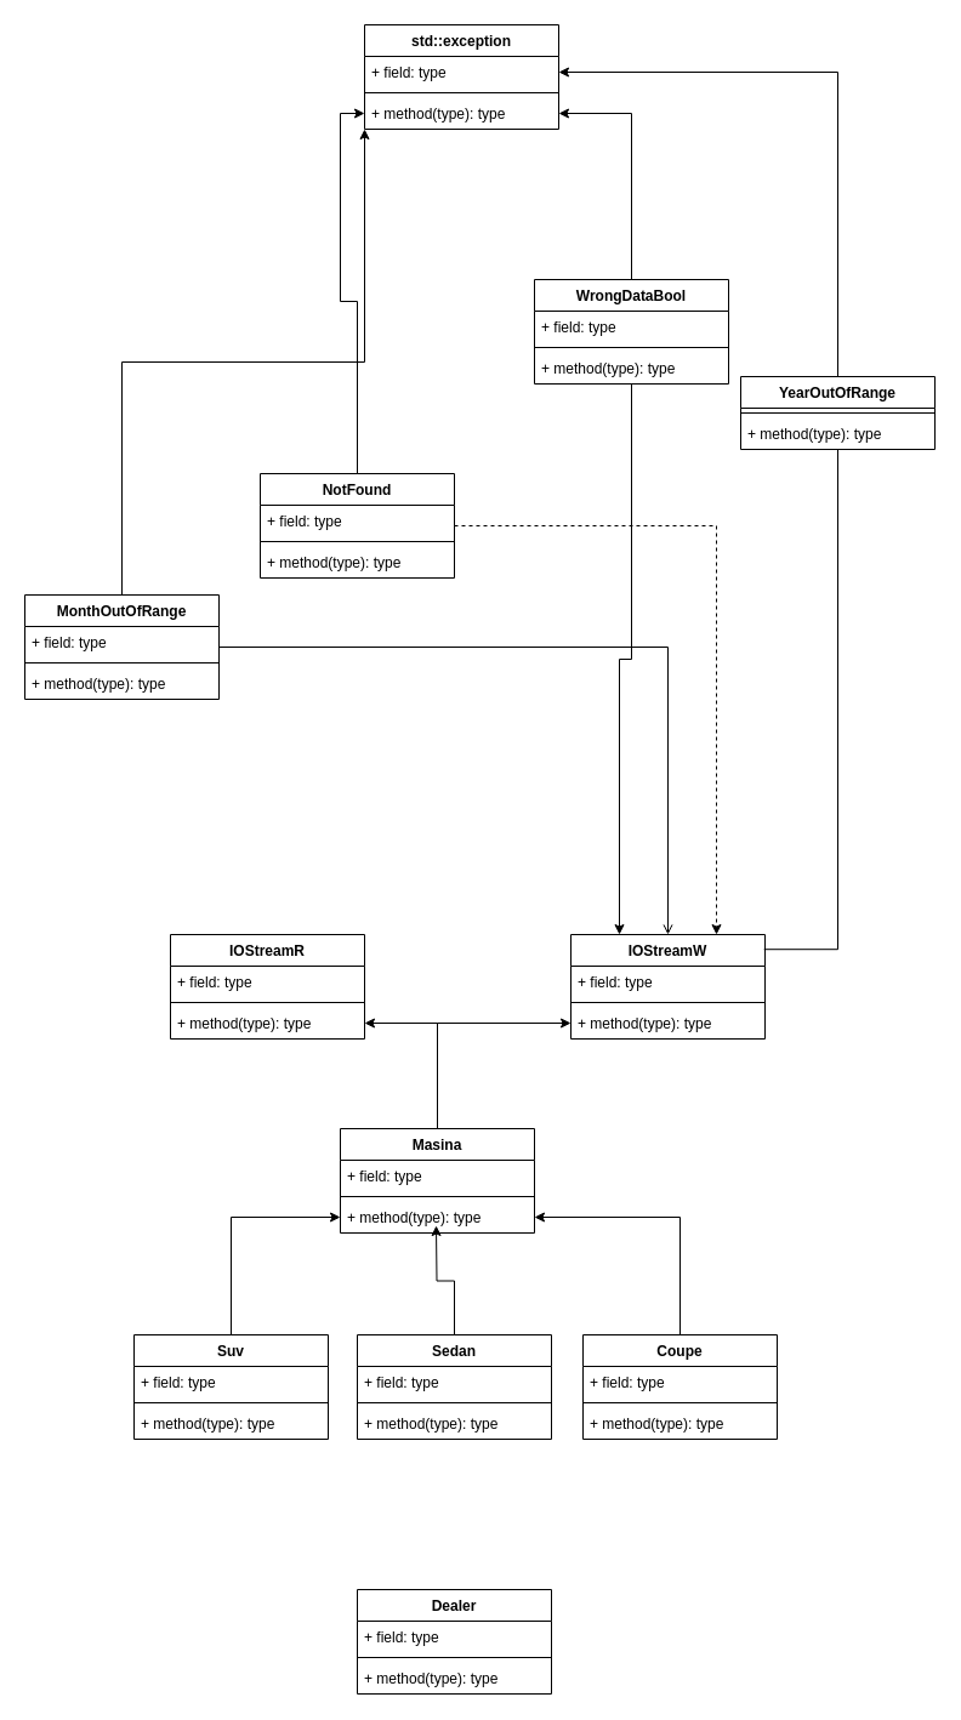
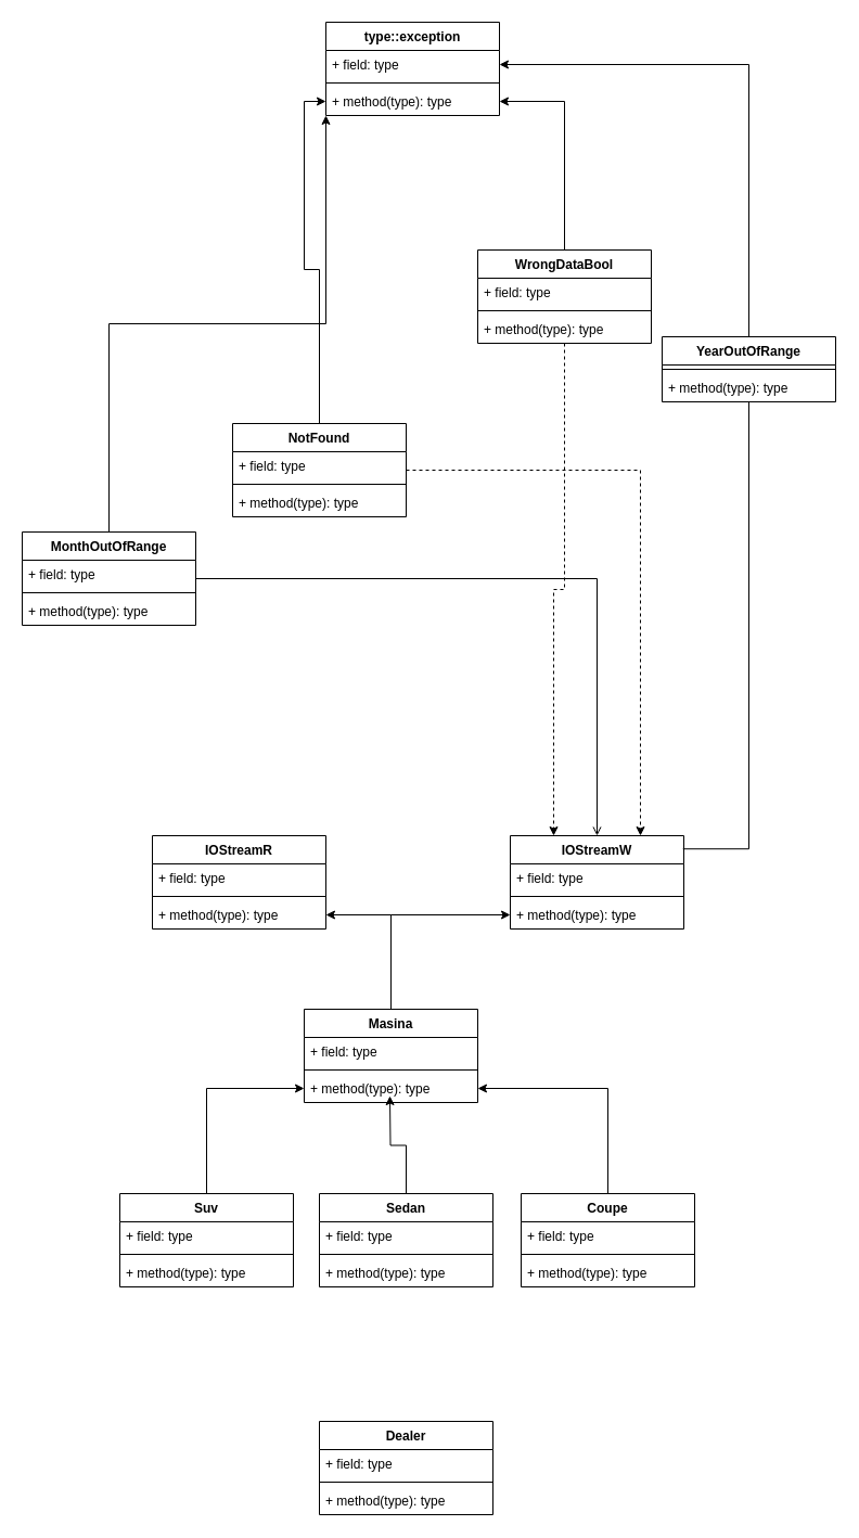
- <mxCell id="58" value="std::exception" style="swimlane;fontStyle=1;align=center;verticalAlign=top;childLayout=stackLayout;horizontal=1;startSize=26;horizontalStack=0;resizeParent=1;resizeParentMax=0;resizeLast=0;collapsible=1;marginBottom=0;" vertex="1" parent="1"><mxGeometry x="300" y="20" width="160" height="86" as="geometry" /></mxCell>
+ <mxCell id="58" value="type::exception" style="swimlane;fontStyle=1;align=center;verticalAlign=top;childLayout=stackLayout;horizontal=1;startSize=26;horizontalStack=0;resizeParent=1;resizeParentMax=0;resizeLast=0;collapsible=1;marginBottom=0;" vertex="1" parent="1"><mxGeometry x="300" y="20" width="160" height="86" as="geometry" /></mxCell>
- <mxCell id="42" style="edgeStyle=orthogonalEdgeStyle;rounded=0;orthogonalLoop=1;jettySize=auto;html=1;entryX=0.25;entryY=0;entryDx=0;entryDy=0;" edge="1" parent="1" source="43" target="27"><mxGeometry relative="1" as="geometry" /></mxCell>
+ <mxCell id="42" style="edgeStyle=orthogonalEdgeStyle;rounded=0;orthogonalLoop=1;jettySize=auto;html=1;entryX=0.25;entryY=0;entryDx=0;entryDy=0;dashed=1;" edge="1" parent="1" source="43" target="27"><mxGeometry relative="1" as="geometry" /></mxCell>
